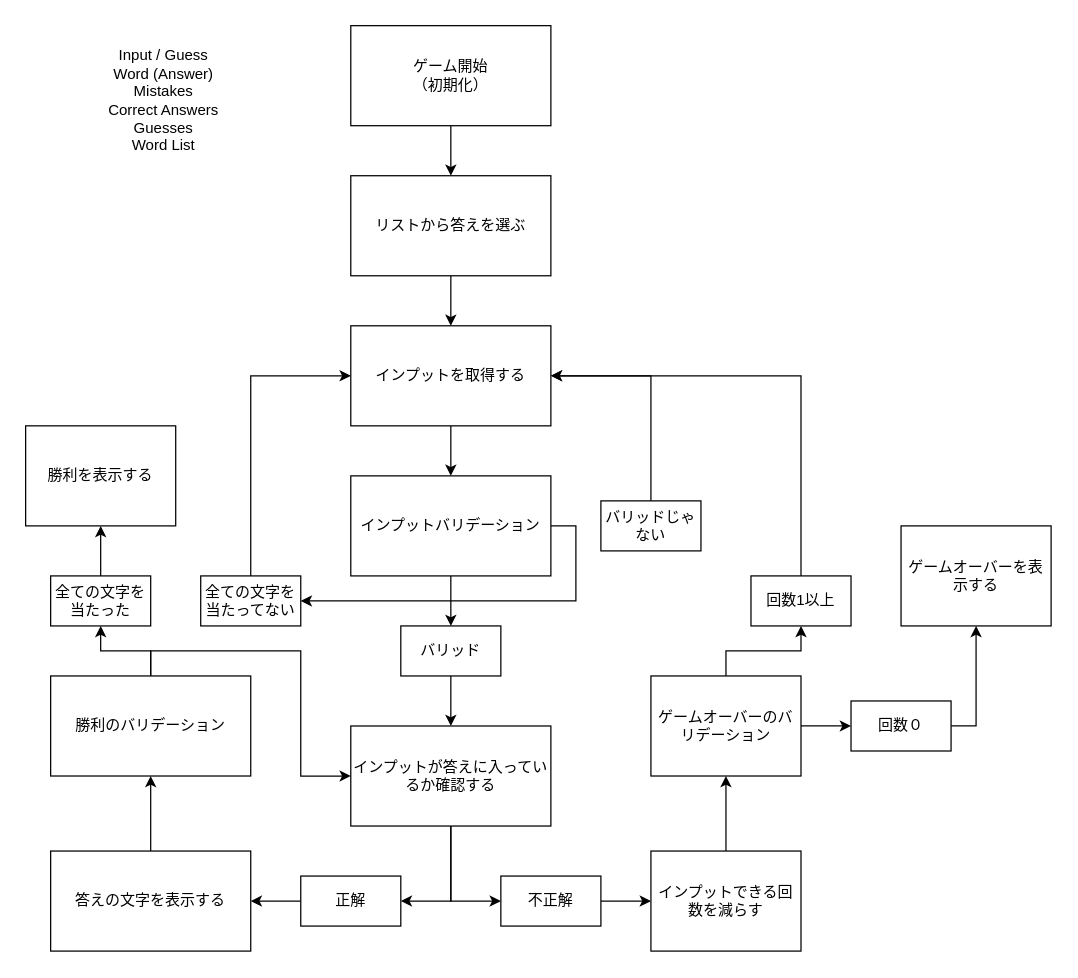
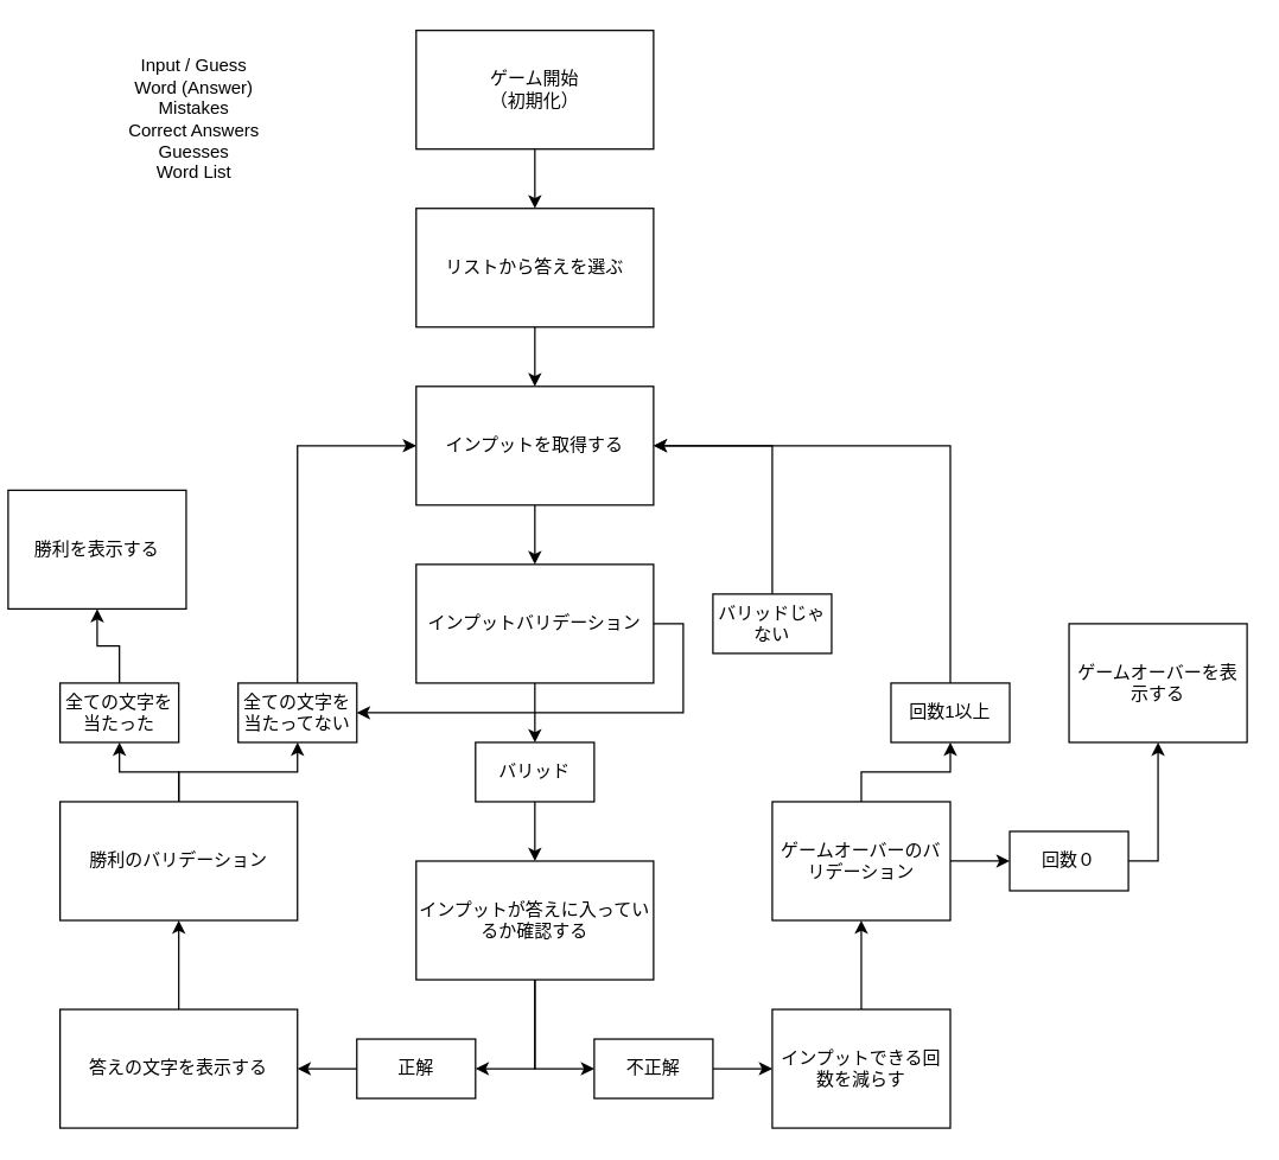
- <mxCell id="42" value="勝利を表示する" style="rounded=0;whiteSpace=wrap;html=1;" vertex="1" parent="1"><mxGeometry x="20" y="340" width="120" height="80" as="geometry" /></mxCell>
+ <mxCell id="42" value="勝利を表示する" style="rounded=0;whiteSpace=wrap;html=1;" vertex="1" parent="1"><mxGeometry x="5" y="330" width="120" height="80" as="geometry" /></mxCell>
- <mxCell id="35" style="edgeStyle=orthogonalEdgeStyle;rounded=0;orthogonalLoop=1;jettySize=auto;html=1;exitX=0.5;exitY=0;exitDx=0;exitDy=0;" edge="1" parent="1" source="37" target="18"><mxGeometry relative="1" as="geometry" /></mxCell>
+ <mxCell id="35" style="edgeStyle=orthogonalEdgeStyle;rounded=0;orthogonalLoop=1;jettySize=auto;html=1;exitX=0.5;exitY=0;exitDx=0;exitDy=0;entryX=0.5;entryY=1;entryDx=0;entryDy=0;" edge="1" parent="1" source="37" target="41"><mxGeometry relative="1" as="geometry" /></mxCell>
